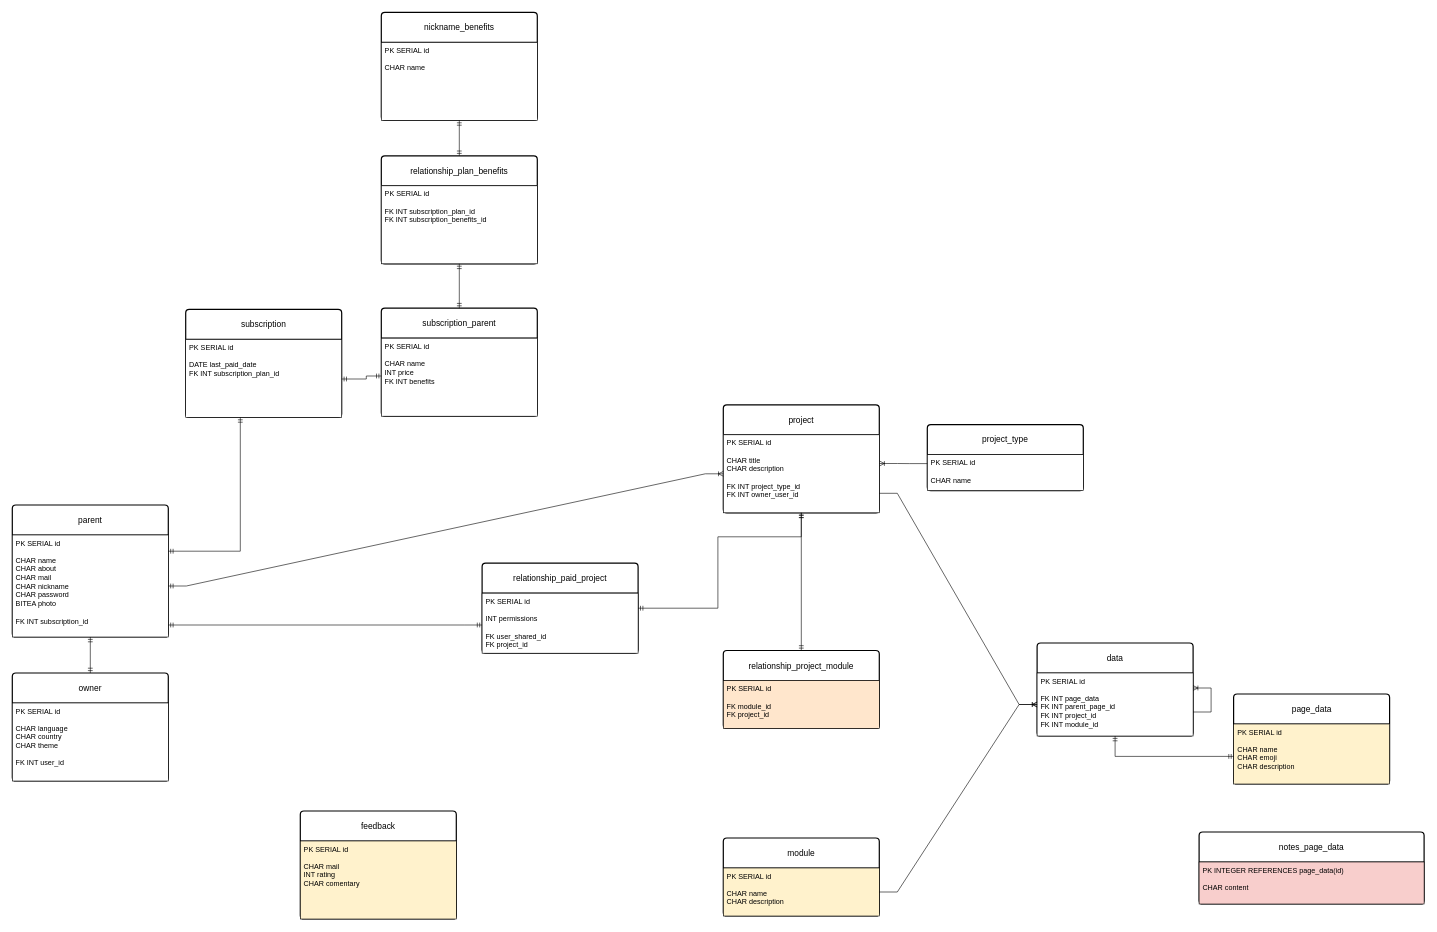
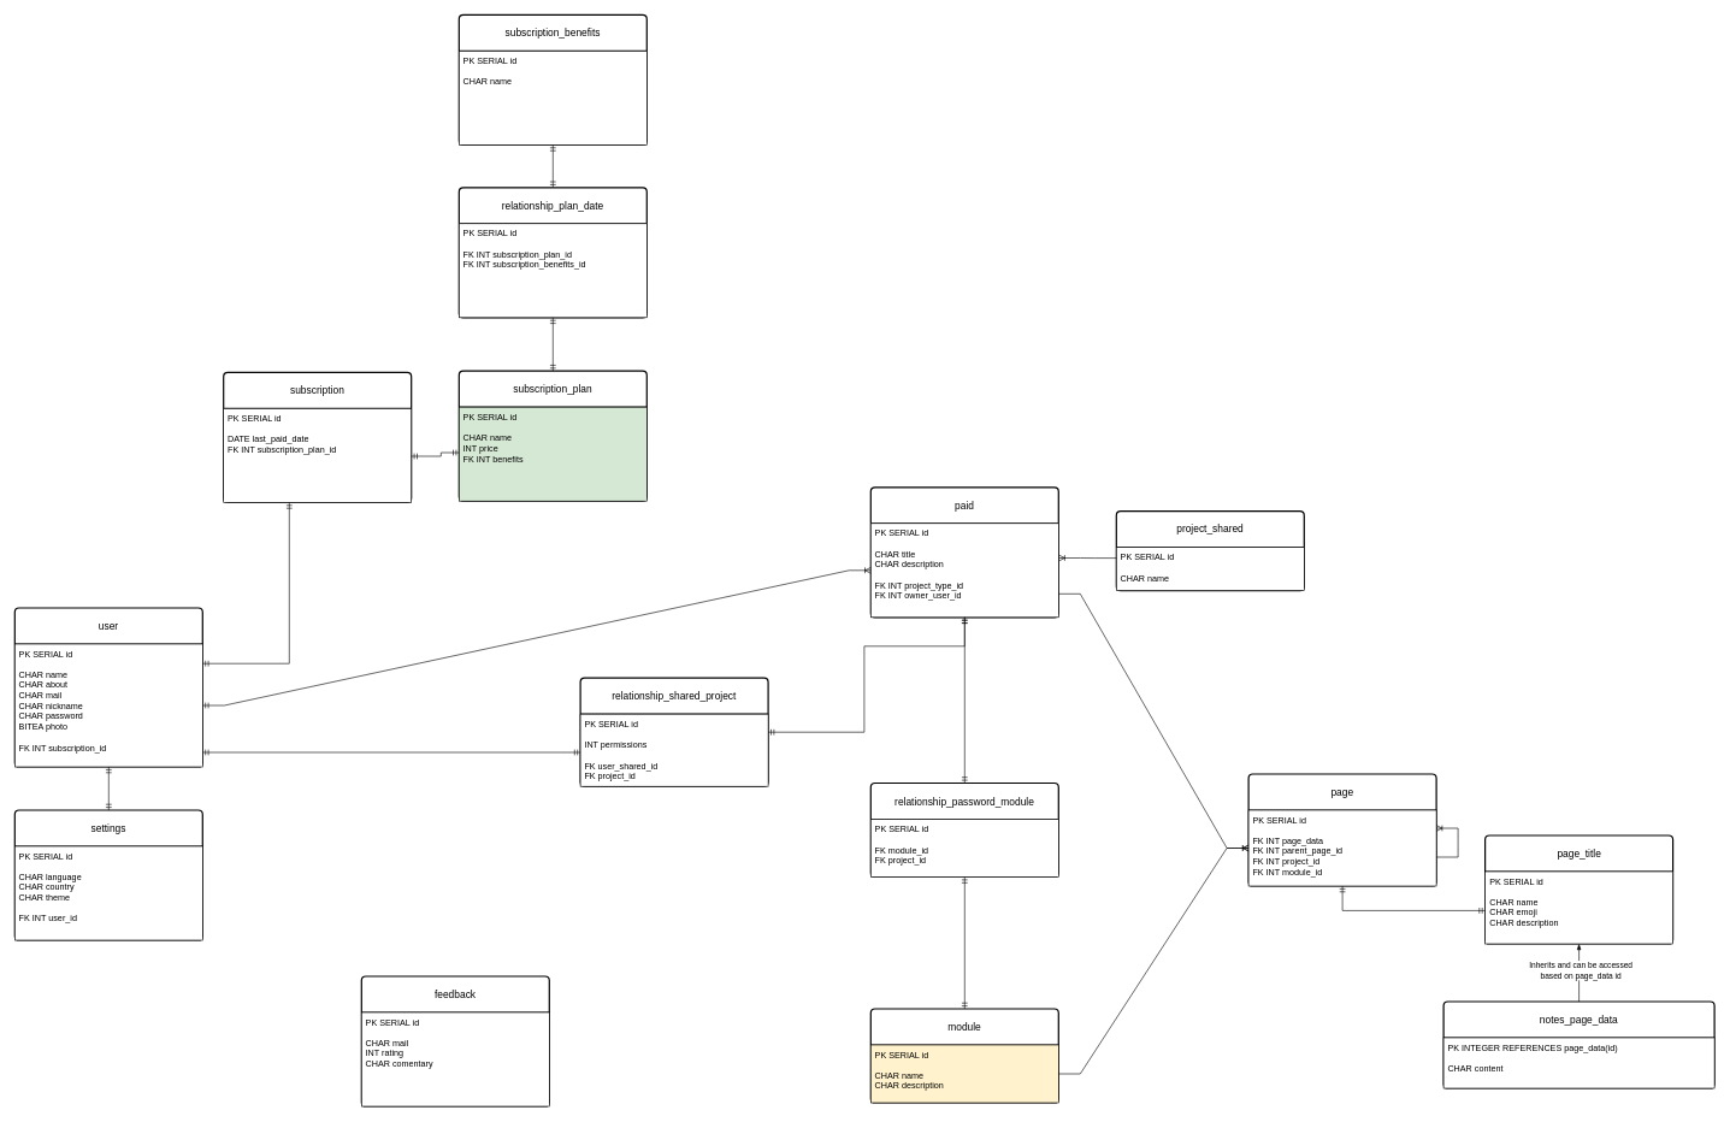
- <mxCell id="46" value="nickname_benefits" style="swimlane;childLayout=stackLayout;horizontal=1;startSize=50;horizontalStack=0;rounded=1;fontSize=14;fontStyle=0;strokeWidth=2;resizeParent=0;resizeLast=1;shadow=0;dashed=0;align=center;arcSize=4;whiteSpace=wrap;html=1;swimlaneLine=1;" vertex="1" parent="1"><mxGeometry x="635" y="20" width="260" height="180" as="geometry" /></mxCell>
+ <mxCell id="46" value="subscription_benefits" style="swimlane;childLayout=stackLayout;horizontal=1;startSize=50;horizontalStack=0;rounded=1;fontSize=14;fontStyle=0;strokeWidth=2;resizeParent=0;resizeLast=1;shadow=0;dashed=0;align=center;arcSize=4;whiteSpace=wrap;html=1;swimlaneLine=1;" vertex="1" parent="1"><mxGeometry x="635" y="20" width="260" height="180" as="geometry" /></mxCell>
- <mxCell id="43" value="relationship_plan_benefits" style="swimlane;childLayout=stackLayout;horizontal=1;startSize=50;horizontalStack=0;rounded=1;fontSize=14;fontStyle=0;strokeWidth=2;resizeParent=0;resizeLast=1;shadow=0;dashed=0;align=center;arcSize=4;whiteSpace=wrap;html=1;swimlaneLine=1;" vertex="1" parent="1"><mxGeometry x="635" y="259" width="260" height="180" as="geometry" /></mxCell>
+ <mxCell id="43" value="relationship_plan_date" style="swimlane;childLayout=stackLayout;horizontal=1;startSize=50;horizontalStack=0;rounded=1;fontSize=14;fontStyle=0;strokeWidth=2;resizeParent=0;resizeLast=1;shadow=0;dashed=0;align=center;arcSize=4;whiteSpace=wrap;html=1;swimlaneLine=1;" vertex="1" parent="1"><mxGeometry x="635" y="259" width="260" height="180" as="geometry" /></mxCell>
- <mxCell id="40" value="subscription_parent" style="swimlane;childLayout=stackLayout;horizontal=1;startSize=50;horizontalStack=0;rounded=1;fontSize=14;fontStyle=0;strokeWidth=2;resizeParent=0;resizeLast=1;shadow=0;dashed=0;align=center;arcSize=4;whiteSpace=wrap;html=1;swimlaneLine=1;" vertex="1" parent="1"><mxGeometry x="635" y="513" width="260" height="180" as="geometry" /></mxCell>
+ <mxCell id="40" value="subscription_plan" style="swimlane;childLayout=stackLayout;horizontal=1;startSize=50;horizontalStack=0;rounded=1;fontSize=14;fontStyle=0;strokeWidth=2;resizeParent=0;resizeLast=1;shadow=0;dashed=0;align=center;arcSize=4;whiteSpace=wrap;html=1;swimlaneLine=1;" vertex="1" parent="1"><mxGeometry x="635" y="513" width="260" height="180" as="geometry" /></mxCell>
- <mxCell id="41" value="PK SERIAL id&lt;div&gt;&lt;br&gt;&lt;/div&gt;&lt;div&gt;CHAR name&lt;/div&gt;&lt;div&gt;INT price&lt;/div&gt;&lt;div&gt;FK INT benefits&lt;/div&gt;" style="align=left;spacingLeft=4;fontSize=12;verticalAlign=top;resizable=0;rotatable=0;part=1;html=1;swimlaneLine=1;shadow=0;" vertex="1" parent="40"><mxGeometry y="50" width="260" height="130" as="geometry" /></mxCell>
+ <mxCell id="41" value="PK SERIAL id&lt;div&gt;&lt;br&gt;&lt;/div&gt;&lt;div&gt;CHAR name&lt;/div&gt;&lt;div&gt;INT price&lt;/div&gt;&lt;div&gt;FK INT benefits&lt;/div&gt;" style="align=left;spacingLeft=4;fontSize=12;verticalAlign=top;resizable=0;rotatable=0;part=1;html=1;swimlaneLine=1;shadow=0;fillColor=#d5e8d4;" vertex="1" parent="40"><mxGeometry y="50" width="260" height="130" as="geometry" /></mxCell>
- <mxCell id="4" value="project" style="swimlane;childLayout=stackLayout;horizontal=1;startSize=50;horizontalStack=0;rounded=1;fontSize=14;fontStyle=0;strokeWidth=2;resizeParent=0;resizeLast=1;shadow=0;dashed=0;align=center;arcSize=4;whiteSpace=wrap;html=1;swimlaneLine=1;" parent="1" vertex="1"><mxGeometry x="1205" y="674" width="260" height="180" as="geometry" /></mxCell>
+ <mxCell id="4" value="paid" style="swimlane;childLayout=stackLayout;horizontal=1;startSize=50;horizontalStack=0;rounded=1;fontSize=14;fontStyle=0;strokeWidth=2;resizeParent=0;resizeLast=1;shadow=0;dashed=0;align=center;arcSize=4;whiteSpace=wrap;html=1;swimlaneLine=1;" parent="1" vertex="1"><mxGeometry x="1205" y="674" width="260" height="180" as="geometry" /></mxCell>
- <mxCell id="11" value="project_type" style="swimlane;childLayout=stackLayout;horizontal=1;startSize=50;horizontalStack=0;rounded=1;fontSize=14;fontStyle=0;strokeWidth=2;resizeParent=0;resizeLast=1;shadow=0;dashed=0;align=center;arcSize=4;whiteSpace=wrap;html=1;swimlaneLine=1;" parent="1" vertex="1"><mxGeometry x="1545" y="707" width="260" height="110" as="geometry" /></mxCell>
+ <mxCell id="11" value="project_shared" style="swimlane;childLayout=stackLayout;horizontal=1;startSize=50;horizontalStack=0;rounded=1;fontSize=14;fontStyle=0;strokeWidth=2;resizeParent=0;resizeLast=1;shadow=0;dashed=0;align=center;arcSize=4;whiteSpace=wrap;html=1;swimlaneLine=1;" parent="1" vertex="1"><mxGeometry x="1545" y="707" width="260" height="110" as="geometry" /></mxCell>
- <mxCell id="2" value="parent" style="swimlane;childLayout=stackLayout;horizontal=1;startSize=50;horizontalStack=0;rounded=1;fontSize=14;fontStyle=0;strokeWidth=2;resizeParent=0;resizeLast=1;shadow=0;dashed=0;align=center;arcSize=4;whiteSpace=wrap;html=1;swimlaneLine=1;" parent="1" vertex="1"><mxGeometry x="20" y="841" width="260" height="220" as="geometry" /></mxCell>
+ <mxCell id="2" value="user" style="swimlane;childLayout=stackLayout;horizontal=1;startSize=50;horizontalStack=0;rounded=1;fontSize=14;fontStyle=0;strokeWidth=2;resizeParent=0;resizeLast=1;shadow=0;dashed=0;align=center;arcSize=4;whiteSpace=wrap;html=1;swimlaneLine=1;" parent="1" vertex="1"><mxGeometry x="20" y="841" width="260" height="220" as="geometry" /></mxCell>
- <mxCell id="31" value="relationship_paid_project" style="swimlane;childLayout=stackLayout;horizontal=1;startSize=50;horizontalStack=0;rounded=1;fontSize=14;fontStyle=0;strokeWidth=2;resizeParent=0;resizeLast=1;shadow=0;dashed=0;align=center;arcSize=4;whiteSpace=wrap;html=1;swimlaneLine=1;" parent="1" vertex="1"><mxGeometry x="803" y="938" width="260" height="150" as="geometry" /></mxCell>
+ <mxCell id="31" value="relationship_shared_project" style="swimlane;childLayout=stackLayout;horizontal=1;startSize=50;horizontalStack=0;rounded=1;fontSize=14;fontStyle=0;strokeWidth=2;resizeParent=0;resizeLast=1;shadow=0;dashed=0;align=center;arcSize=4;whiteSpace=wrap;html=1;swimlaneLine=1;" parent="1" vertex="1"><mxGeometry x="803" y="938" width="260" height="150" as="geometry" /></mxCell>
- <mxCell id="6" value="data" style="swimlane;childLayout=stackLayout;horizontal=1;startSize=50;horizontalStack=0;rounded=1;fontSize=14;fontStyle=0;strokeWidth=2;resizeParent=0;resizeLast=1;shadow=0;dashed=0;align=center;arcSize=4;whiteSpace=wrap;html=1;" parent="1" vertex="1"><mxGeometry x="1728" y="1071" width="260" height="155" as="geometry" /></mxCell>
+ <mxCell id="6" value="page" style="swimlane;childLayout=stackLayout;horizontal=1;startSize=50;horizontalStack=0;rounded=1;fontSize=14;fontStyle=0;strokeWidth=2;resizeParent=0;resizeLast=1;shadow=0;dashed=0;align=center;arcSize=4;whiteSpace=wrap;html=1;" parent="1" vertex="1"><mxGeometry x="1728" y="1071" width="260" height="155" as="geometry" /></mxCell>
- <mxCell id="21" value="relationship_project_module" style="swimlane;childLayout=stackLayout;horizontal=1;startSize=50;horizontalStack=0;rounded=1;fontSize=14;fontStyle=0;strokeWidth=2;resizeParent=0;resizeLast=1;shadow=0;dashed=0;align=center;arcSize=4;whiteSpace=wrap;html=1;swimlaneLine=1;" parent="1" vertex="1"><mxGeometry x="1205" y="1083.5" width="260" height="130" as="geometry" /></mxCell>
+ <mxCell id="21" value="relationship_password_module" style="swimlane;childLayout=stackLayout;horizontal=1;startSize=50;horizontalStack=0;rounded=1;fontSize=14;fontStyle=0;strokeWidth=2;resizeParent=0;resizeLast=1;shadow=0;dashed=0;align=center;arcSize=4;whiteSpace=wrap;html=1;swimlaneLine=1;" parent="1" vertex="1"><mxGeometry x="1205" y="1083.5" width="260" height="130" as="geometry" /></mxCell>
- <mxCell id="9" value="owner" style="swimlane;childLayout=stackLayout;horizontal=1;startSize=50;horizontalStack=0;rounded=1;fontSize=14;fontStyle=0;strokeWidth=2;resizeParent=0;resizeLast=1;shadow=0;dashed=0;align=center;arcSize=4;whiteSpace=wrap;html=1;swimlaneLine=1;" parent="1" vertex="1"><mxGeometry x="20" y="1121" width="260" height="180" as="geometry" /></mxCell>
+ <mxCell id="9" value="settings" style="swimlane;childLayout=stackLayout;horizontal=1;startSize=50;horizontalStack=0;rounded=1;fontSize=14;fontStyle=0;strokeWidth=2;resizeParent=0;resizeLast=1;shadow=0;dashed=0;align=center;arcSize=4;whiteSpace=wrap;html=1;swimlaneLine=1;" parent="1" vertex="1"><mxGeometry x="20" y="1121" width="260" height="180" as="geometry" /></mxCell>
- <mxCell id="22" value="PK SERIAL id&lt;div&gt;&lt;br&gt;&lt;/div&gt;&lt;div&gt;FK module_id&lt;/div&gt;&lt;div&gt;FK project_id&lt;/div&gt;" style="align=left;spacingLeft=4;fontSize=12;verticalAlign=top;resizable=0;rotatable=0;part=1;html=1;swimlaneLine=1;shadow=0;fillColor=#ffe6cc;" parent="21" vertex="1"><mxGeometry y="50" width="260" height="80" as="geometry" /></mxCell>
+ <mxCell id="22" value="PK SERIAL id&lt;div&gt;&lt;br&gt;&lt;/div&gt;&lt;div&gt;FK module_id&lt;/div&gt;&lt;div&gt;FK project_id&lt;/div&gt;" style="align=left;spacingLeft=4;fontSize=12;verticalAlign=top;resizable=0;rotatable=0;part=1;html=1;swimlaneLine=1;shadow=0;" parent="21" vertex="1"><mxGeometry y="50" width="260" height="80" as="geometry" /></mxCell>
- <mxCell id="19" value="page_data" style="swimlane;childLayout=stackLayout;horizontal=1;startSize=50;horizontalStack=0;rounded=1;fontSize=14;fontStyle=0;strokeWidth=2;resizeParent=0;resizeLast=1;shadow=0;dashed=0;align=center;arcSize=4;whiteSpace=wrap;html=1;swimlaneLine=1;" parent="1" vertex="1"><mxGeometry x="2055.5" y="1156" width="260" height="150" as="geometry" /></mxCell>
+ <mxCell id="19" value="page_title" style="swimlane;childLayout=stackLayout;horizontal=1;startSize=50;horizontalStack=0;rounded=1;fontSize=14;fontStyle=0;strokeWidth=2;resizeParent=0;resizeLast=1;shadow=0;dashed=0;align=center;arcSize=4;whiteSpace=wrap;html=1;swimlaneLine=1;" parent="1" vertex="1"><mxGeometry x="2055.5" y="1156" width="260" height="150" as="geometry" /></mxCell>
- <mxCell id="20" value="PK SERIAL id&lt;div&gt;&lt;br&gt;&lt;/div&gt;&lt;div&gt;CHAR name&lt;/div&gt;&lt;div&gt;&lt;div&gt;&lt;span style=&quot;background-color: initial;&quot;&gt;CHAR emoji&lt;/span&gt;&lt;br&gt;&lt;/div&gt;&lt;div&gt;CHAR description&lt;/div&gt;&lt;/div&gt;" style="align=left;spacingLeft=4;fontSize=12;verticalAlign=top;resizable=0;rotatable=0;part=1;html=1;swimlaneLine=1;shadow=0;fillColor=#fff2cc;" parent="19" vertex="1"><mxGeometry y="50" width="260" height="100" as="geometry" /></mxCell>
+ <mxCell id="20" value="PK SERIAL id&lt;div&gt;&lt;br&gt;&lt;/div&gt;&lt;div&gt;CHAR name&lt;/div&gt;&lt;div&gt;&lt;div&gt;&lt;span style=&quot;background-color: initial;&quot;&gt;CHAR emoji&lt;/span&gt;&lt;br&gt;&lt;/div&gt;&lt;div&gt;CHAR description&lt;/div&gt;&lt;/div&gt;" style="align=left;spacingLeft=4;fontSize=12;verticalAlign=top;resizable=0;rotatable=0;part=1;html=1;swimlaneLine=1;shadow=0;" parent="19" vertex="1"><mxGeometry y="50" width="260" height="100" as="geometry" /></mxCell>
+ <mxCell id="23" value="" style="edgeStyle=orthogonalEdgeStyle;fontSize=12;html=1;endArrow=ERmandOne;startArrow=ERmandOne;rounded=0;" parent="1" source="13" target="22" edge="1"><mxGeometry width="100" height="100" relative="1" as="geometry"><mxPoint x="1075" y="1466" as="sourcePoint" /><mxPoint x="1175" y="1366" as="targetPoint" /></mxGeometry></mxCell>
+ <mxCell id="15" style="edgeStyle=orthogonalEdgeStyle;rounded=0;orthogonalLoop=1;jettySize=auto;html=1;endArrow=blockThin;endFill=1;" parent="1" source="17" target="20" edge="1"><mxGeometry relative="1" as="geometry" /></mxCell>
+ <mxCell id="16" value="&lt;div&gt;Inherits and can be accessed&lt;/div&gt;&lt;div&gt;based on page_data id&lt;/div&gt;" style="edgeLabel;html=1;align=center;verticalAlign=middle;resizable=0;points=[];" parent="15" vertex="1" connectable="0"><mxGeometry x="0.097" y="-2" relative="1" as="geometry"><mxPoint as="offset" /></mxGeometry></mxCell>
- <mxCell id="39" value="PK SERIAL id&lt;div&gt;&lt;br&gt;&lt;/div&gt;&lt;div&gt;&lt;div&gt;CHAR mail&lt;/div&gt;&lt;div&gt;INT rating&lt;/div&gt;&lt;div&gt;CHAR comentary&lt;/div&gt;&lt;/div&gt;" style="align=left;spacingLeft=4;fontSize=12;verticalAlign=top;resizable=0;rotatable=0;part=1;html=1;swimlaneLine=1;shadow=0;fillColor=#fff2cc;" vertex="1" parent="38"><mxGeometry y="50" width="260" height="130" as="geometry" /></mxCell>
+ <mxCell id="39" value="PK SERIAL id&lt;div&gt;&lt;br&gt;&lt;/div&gt;&lt;div&gt;&lt;div&gt;CHAR mail&lt;/div&gt;&lt;div&gt;INT rating&lt;/div&gt;&lt;div&gt;CHAR comentary&lt;/div&gt;&lt;/div&gt;" style="align=left;spacingLeft=4;fontSize=12;verticalAlign=top;resizable=0;rotatable=0;part=1;html=1;swimlaneLine=1;shadow=0;" vertex="1" parent="38"><mxGeometry y="50" width="260" height="130" as="geometry" /></mxCell>
- <mxCell id="18" value="&lt;div&gt;&lt;span class=&quot;hljs-type&quot;&gt;PK INTEGER&lt;/span&gt;&amp;nbsp;&lt;span class=&quot;hljs-keyword&quot;&gt;REFERENCES page_data&lt;/span&gt;(id)&lt;/div&gt;&lt;div&gt;&lt;br&gt;&lt;/div&gt;&lt;div&gt;CHAR content&lt;/div&gt;" style="align=left;spacingLeft=4;fontSize=12;verticalAlign=top;resizable=0;rotatable=0;part=1;html=1;swimlaneLine=1;shadow=0;fillColor=#f8cecc;" parent="17" vertex="1"><mxGeometry y="50" width="375" height="70" as="geometry" /></mxCell>
+ <mxCell id="18" value="&lt;div&gt;&lt;span class=&quot;hljs-type&quot;&gt;PK INTEGER&lt;/span&gt;&amp;nbsp;&lt;span class=&quot;hljs-keyword&quot;&gt;REFERENCES page_data&lt;/span&gt;(id)&lt;/div&gt;&lt;div&gt;&lt;br&gt;&lt;/div&gt;&lt;div&gt;CHAR content&lt;/div&gt;" style="align=left;spacingLeft=4;fontSize=12;verticalAlign=top;resizable=0;rotatable=0;part=1;html=1;swimlaneLine=1;shadow=0;" parent="17" vertex="1"><mxGeometry y="50" width="375" height="70" as="geometry" /></mxCell>
